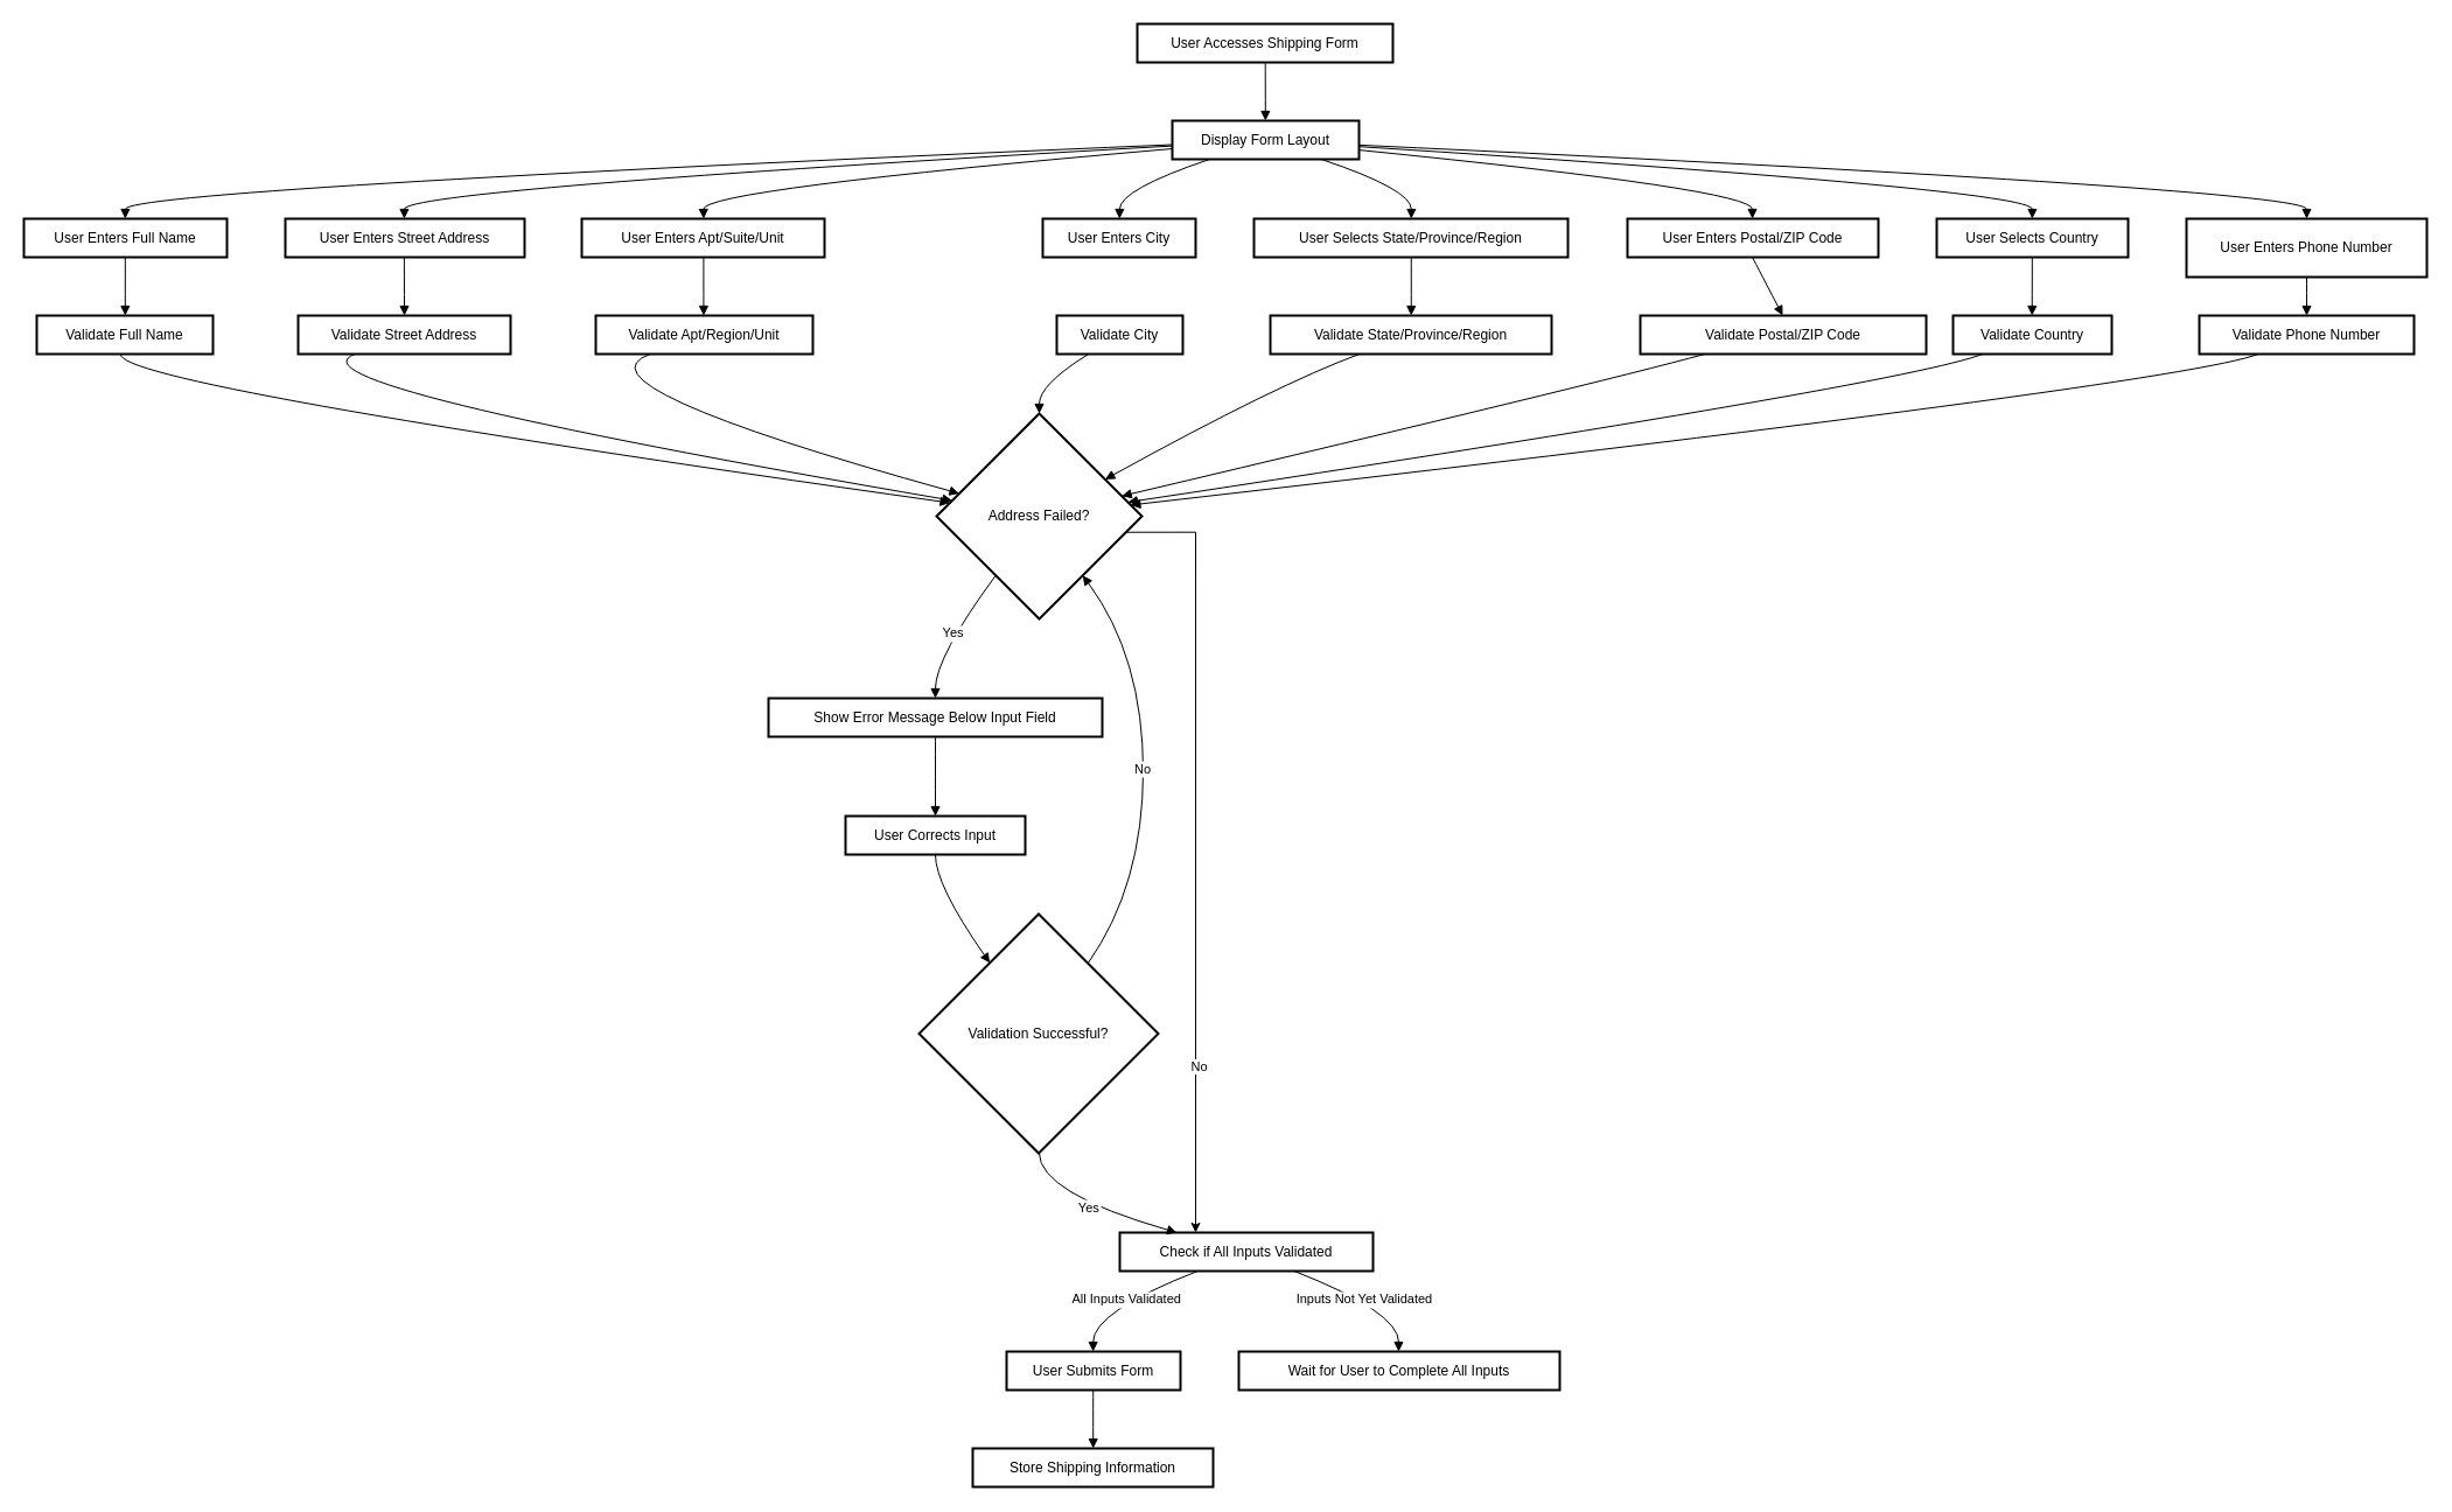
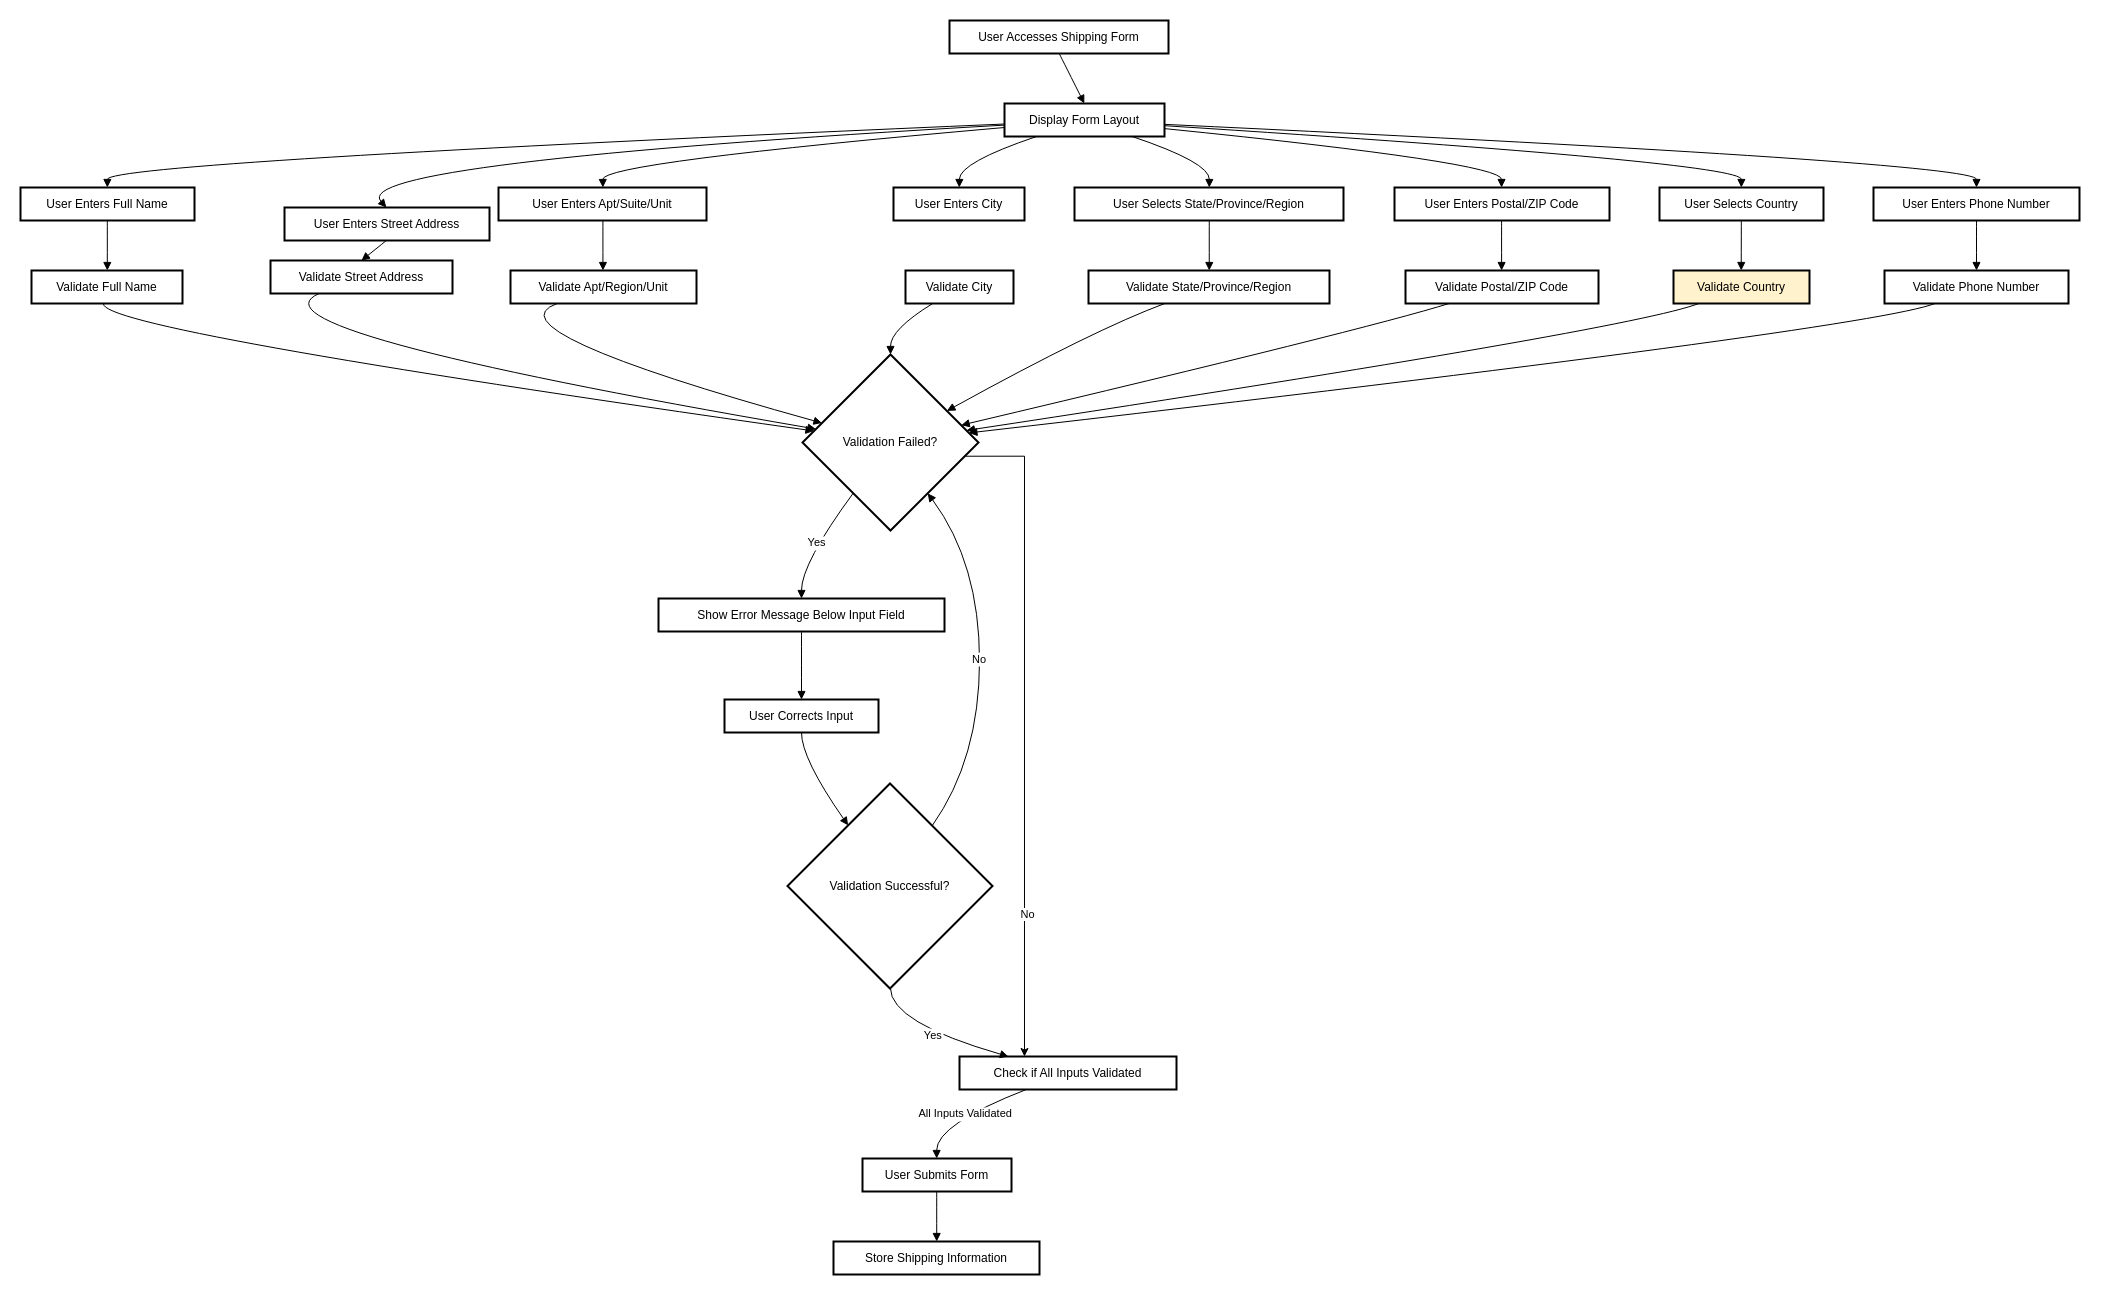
- <mxCell id="2" value="User Accesses Shipping Form" style="whiteSpace=wrap;strokeWidth=2;" vertex="1" parent="1"><mxGeometry x="974" y="20" width="219" height="33" as="geometry" /></mxCell>
+ <mxCell id="2" value="User Accesses Shipping Form" style="whiteSpace=wrap;strokeWidth=2;" vertex="1" parent="1"><mxGeometry x="949" y="20" width="219" height="33" as="geometry" /></mxCell>
- <mxCell id="5" value="User Enters Street Address" style="whiteSpace=wrap;strokeWidth=2;" vertex="1" parent="1"><mxGeometry x="244" y="187" width="205" height="33" as="geometry" /></mxCell>
+ <mxCell id="5" value="User Enters Street Address" style="whiteSpace=wrap;strokeWidth=2;" vertex="1" parent="1"><mxGeometry x="284" y="207" width="205" height="33" as="geometry" /></mxCell>
- <mxCell id="11" value="User Enters Phone Number" style="whiteSpace=wrap;strokeWidth=2;" vertex="1" parent="1"><mxGeometry x="1873" y="187" width="206" height="50" as="geometry" /></mxCell>
+ <mxCell id="11" value="User Enters Phone Number" style="whiteSpace=wrap;strokeWidth=2;" vertex="1" parent="1"><mxGeometry x="1873" y="187" width="206" height="33" as="geometry" /></mxCell>
- <mxCell id="13" value="Validate Street Address" style="whiteSpace=wrap;strokeWidth=2;" vertex="1" parent="1"><mxGeometry x="255" y="270" width="182" height="33" as="geometry" /></mxCell>
+ <mxCell id="13" value="Validate Street Address" style="whiteSpace=wrap;strokeWidth=2;" vertex="1" parent="1"><mxGeometry x="270" y="260" width="182" height="33" as="geometry" /></mxCell>
- <mxCell id="17" value="Validate Postal/ZIP Code" style="whiteSpace=wrap;strokeWidth=2;" vertex="1" parent="1"><mxGeometry x="1405" y="270" width="245" height="33" as="geometry" /></mxCell>
+ <mxCell id="17" value="Validate Postal/ZIP Code" style="whiteSpace=wrap;strokeWidth=2;" vertex="1" parent="1"><mxGeometry x="1405" y="270" width="193" height="33" as="geometry" /></mxCell>
- <mxCell id="18" value="Validate Country" style="whiteSpace=wrap;strokeWidth=2;" vertex="1" parent="1"><mxGeometry x="1673" y="270" width="136" height="33" as="geometry" /></mxCell>
+ <mxCell id="18" value="Validate Country" style="whiteSpace=wrap;strokeWidth=2;fillColor=#fff2cc;" vertex="1" parent="1"><mxGeometry x="1673" y="270" width="136" height="33" as="geometry" /></mxCell>
- <mxCell id="20" value="Address Failed?" style="rhombus;strokeWidth=2;whiteSpace=wrap;" vertex="1" parent="1"><mxGeometry x="802" y="354" width="176" height="176" as="geometry" /></mxCell>
+ <mxCell id="20" value="Validation Failed?" style="rhombus;strokeWidth=2;whiteSpace=wrap;" vertex="1" parent="1"><mxGeometry x="802" y="354" width="176" height="176" as="geometry" /></mxCell>
- <mxCell id="59" value="Inputs Not Yet Validated" style="curved=1;startArrow=none;endArrow=block;exitX=0.696;exitY=1.02;entryX=0.498;entryY=0.002;rounded=0;" edge="1" parent="1" source="24" target="27"><mxGeometry relative="1" as="geometry"><Array as="points"><mxPoint x="1198" y="1124" /></Array></mxGeometry></mxCell>
- <mxCell id="27" value="Wait for User to Complete All Inputs" style="whiteSpace=wrap;strokeWidth=2;" vertex="1" parent="1"><mxGeometry x="1061" y="1158" width="275" height="33" as="geometry" /></mxCell>
